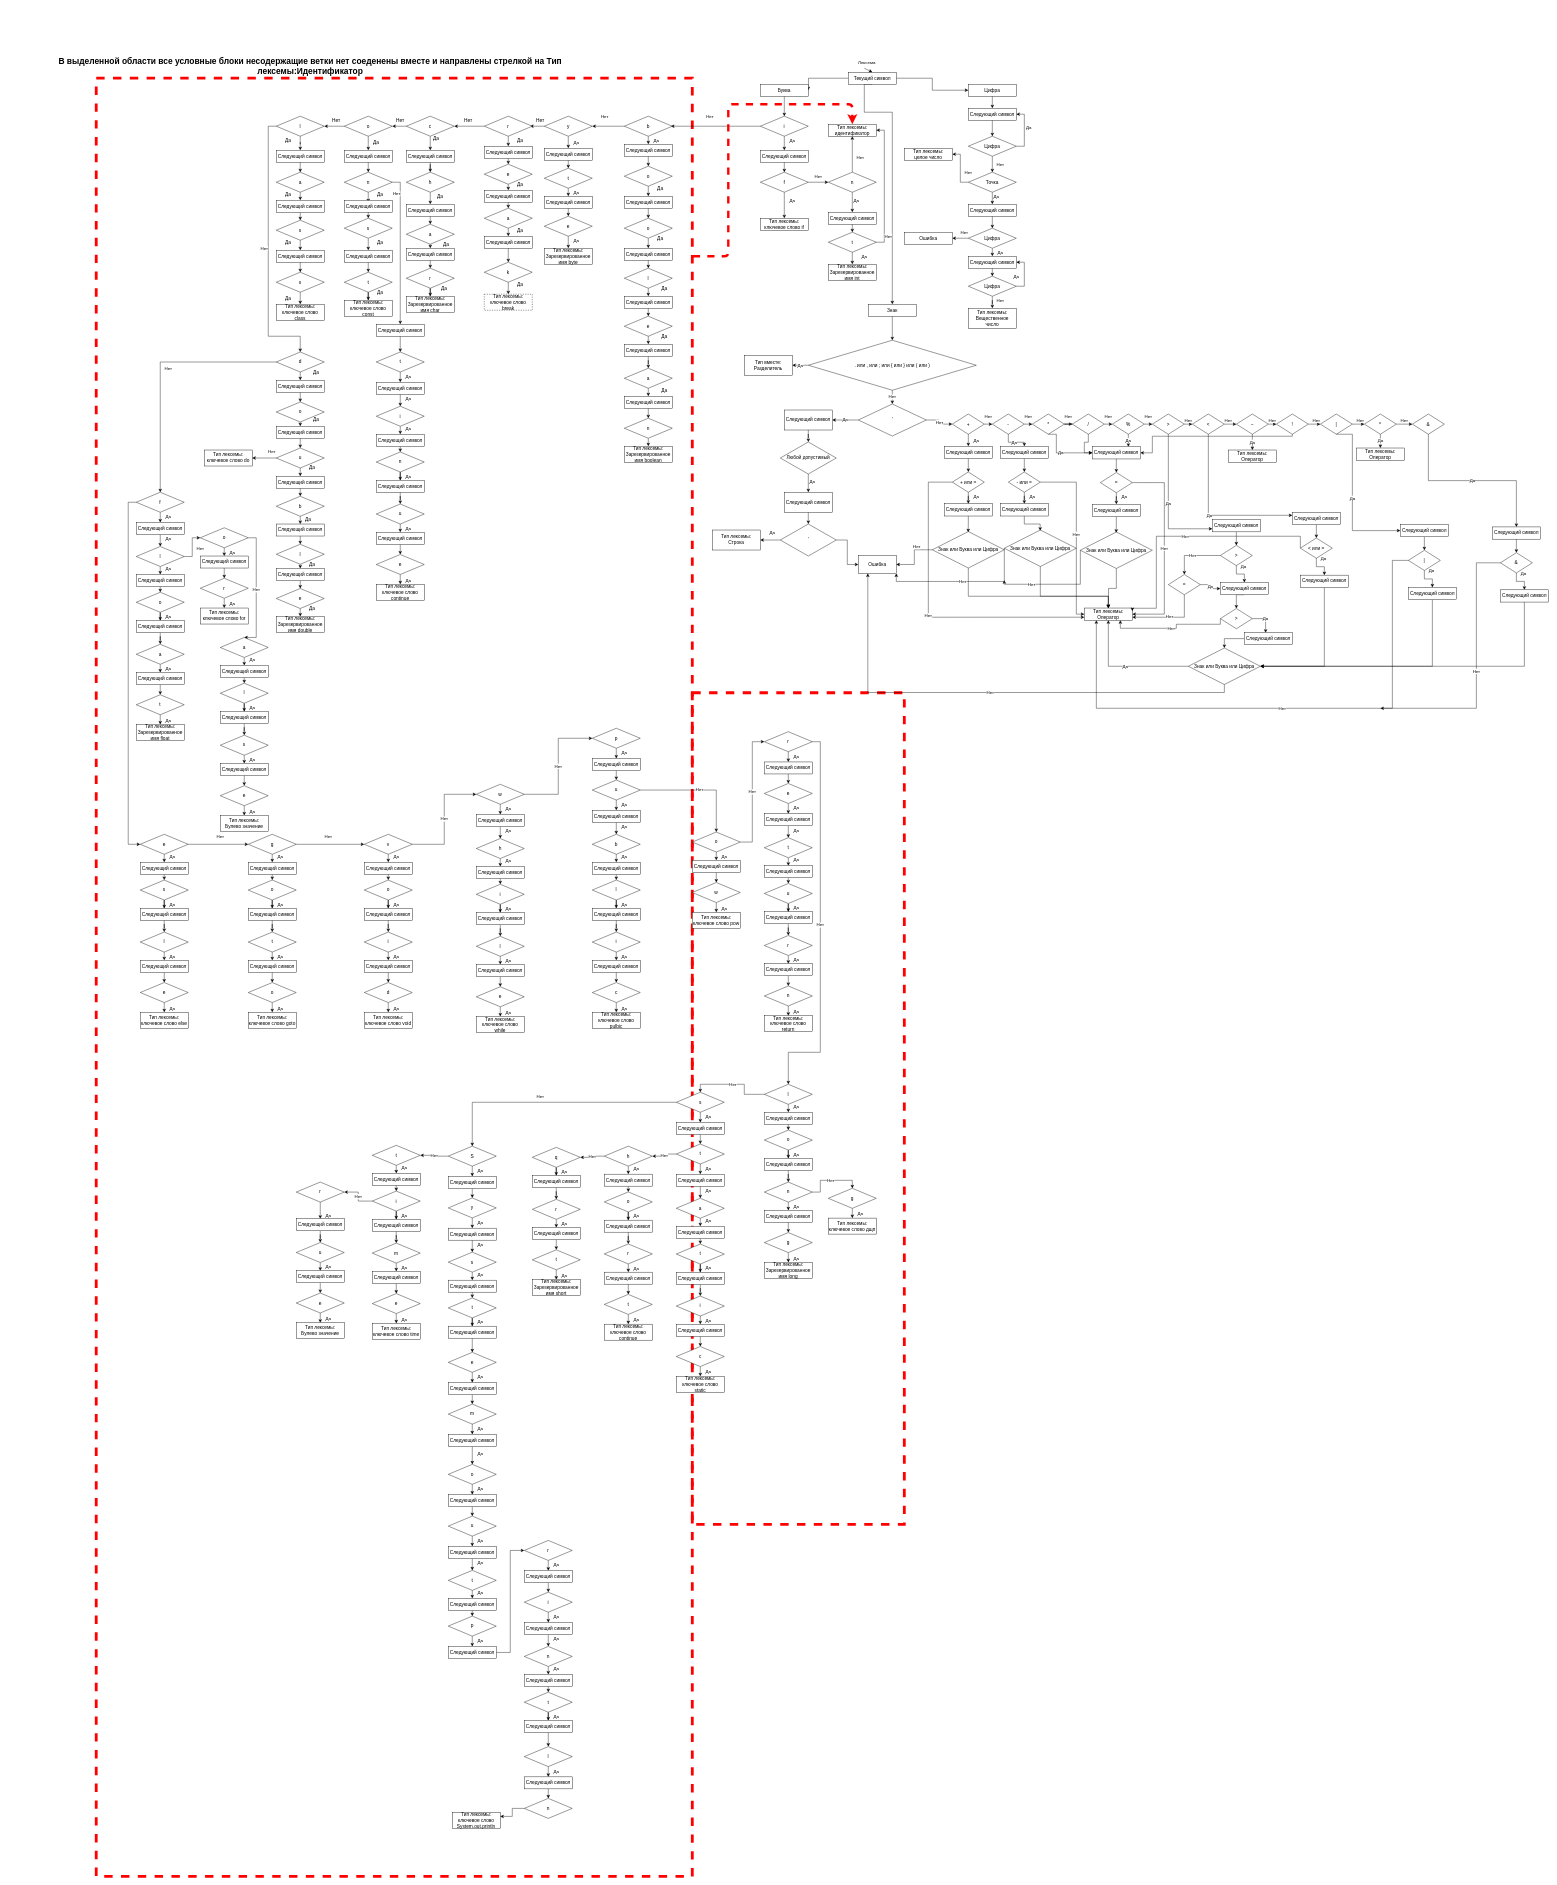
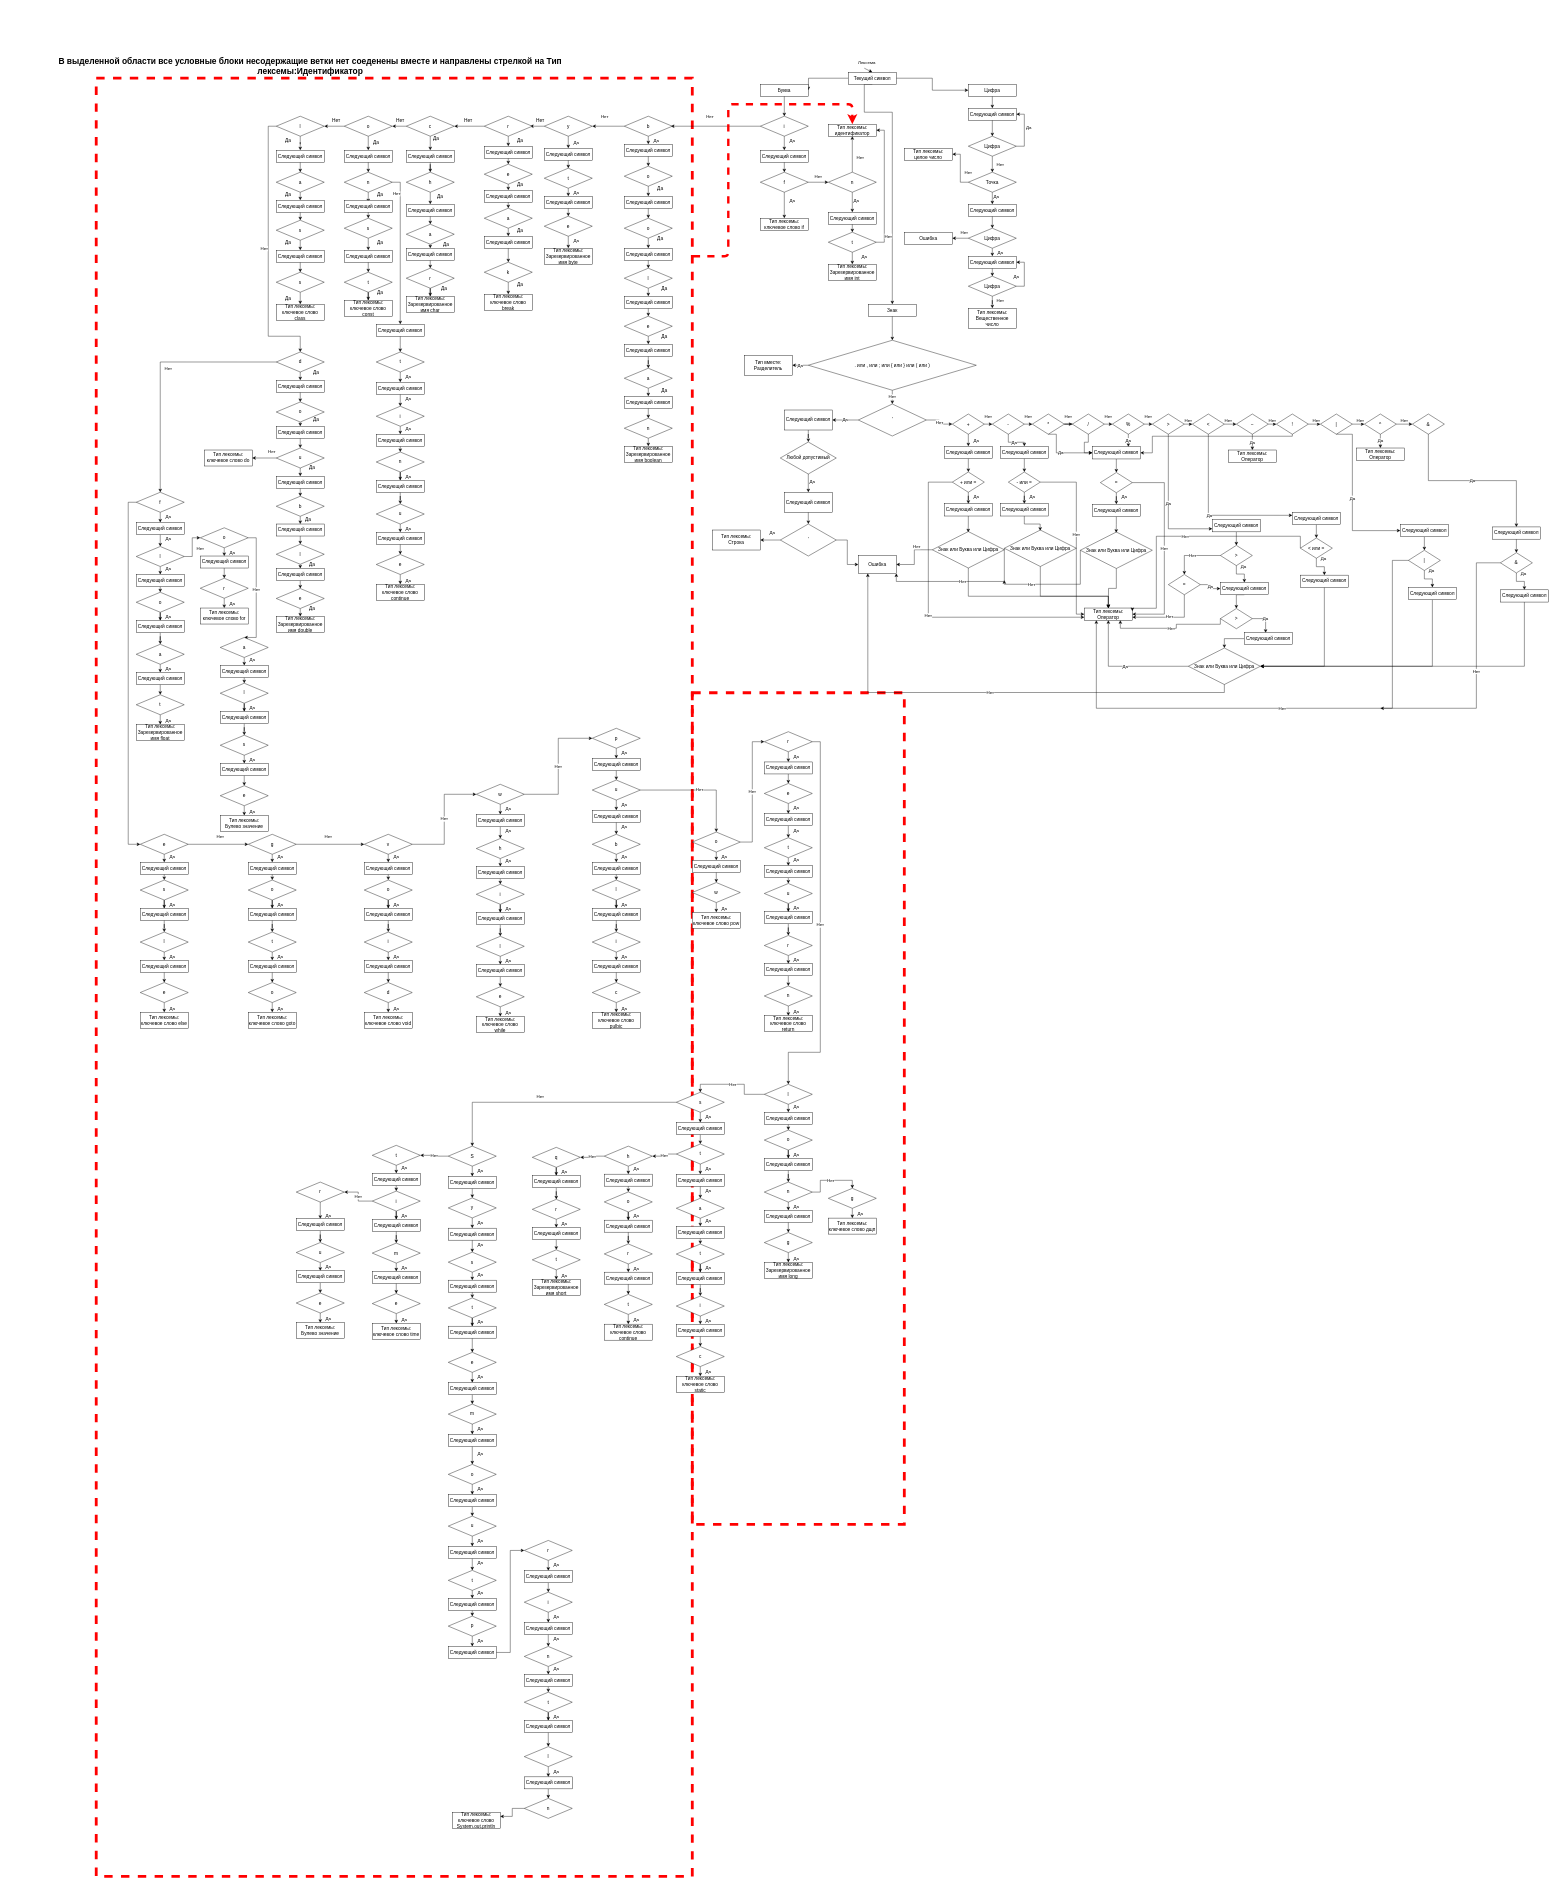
- <mxCell id="87" value="Тип лексемы:&lt;br&gt;ключевое слово break" style="rounded=0;whiteSpace=wrap;html=1;dashed=1;" vertex="1" parent="1"><mxGeometry x="1210" y="735" width="120" height="40" as="geometry" /></mxCell>
+ <mxCell id="87" value="Тип лексемы:&lt;br&gt;ключевое слово break" style="rounded=0;whiteSpace=wrap;html=1;" vertex="1" parent="1"><mxGeometry x="1210" y="735" width="120" height="40" as="geometry" /></mxCell>
